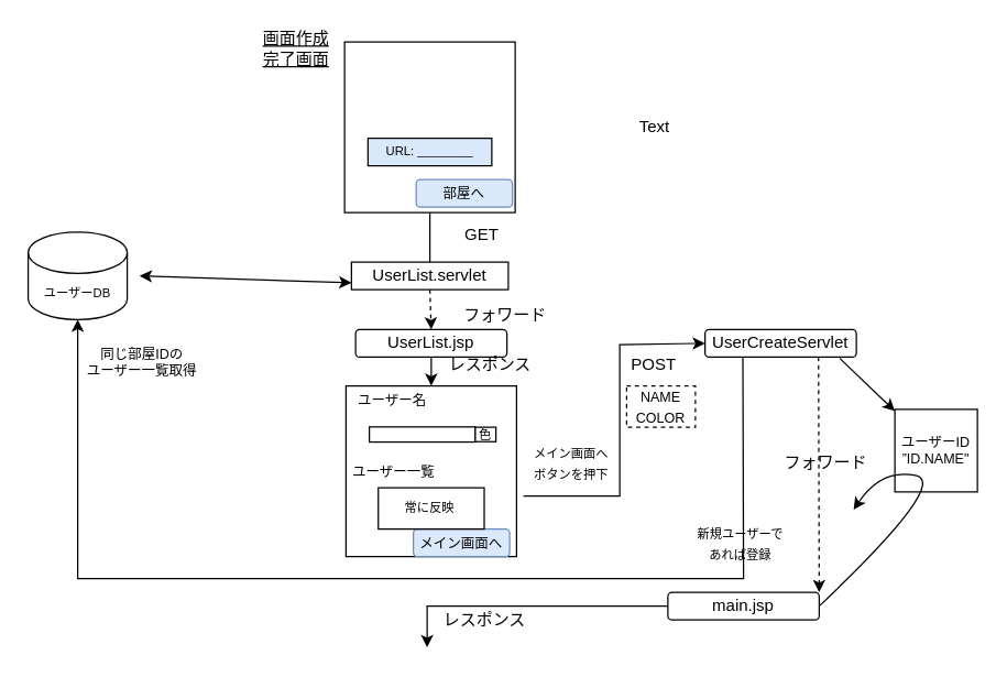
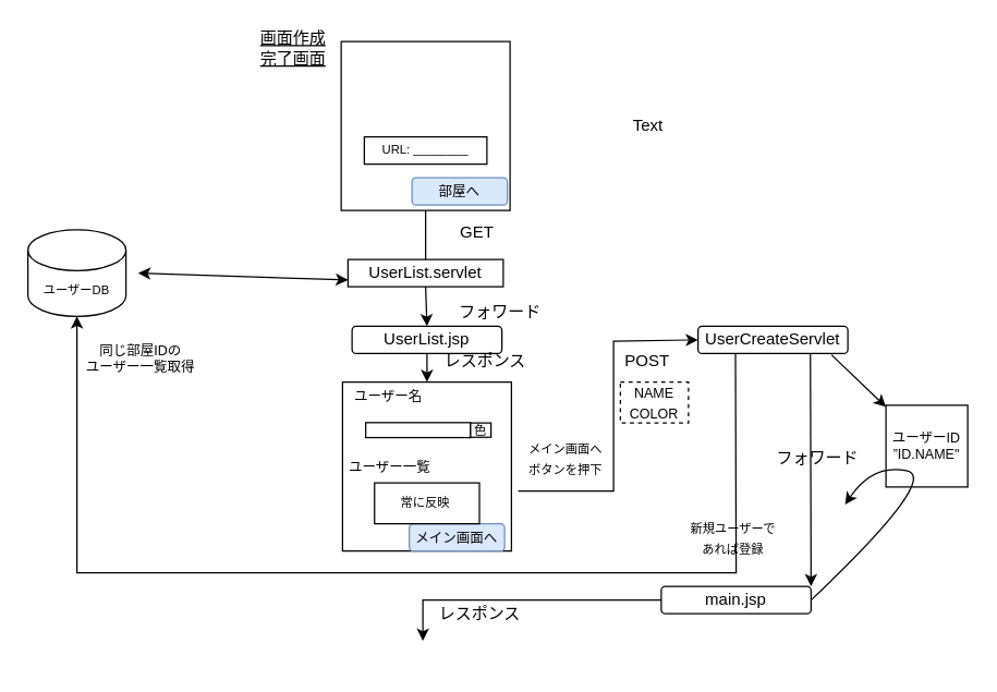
- <mxCell id="4" value="URL: ________" style="rounded=0;whiteSpace=wrap;html=1;fontSize=9;fillColor=#dae8fc;" parent="1" vertex="1"><mxGeometry x="267" y="100" width="90" height="20" as="geometry" /></mxCell>
+ <mxCell id="4" value="URL: ________" style="rounded=0;whiteSpace=wrap;html=1;fontSize=9;" parent="1" vertex="1"><mxGeometry x="267" y="100" width="90" height="20" as="geometry" /></mxCell>
- <mxCell id="14" value="" style="endArrow=classic;html=1;rounded=0;exitX=0.5;exitY=1;exitDx=0;exitDy=0;entryX=0.5;entryY=0;entryDx=0;entryDy=0;startArrow=none;dashed=1;" parent="1" source="40" target="13" edge="1"><mxGeometry x="69" y="220" width="50" height="50" as="geometry"><mxPoint x="313" y="200" as="sourcePoint" /><mxPoint x="313" y="210" as="targetPoint" /></mxGeometry></mxCell>
+ <mxCell id="14" value="" style="endArrow=classic;html=1;rounded=0;exitX=0.5;exitY=1;exitDx=0;exitDy=0;entryX=0.5;entryY=0;entryDx=0;entryDy=0;startArrow=none;" parent="1" source="40" target="13" edge="1"><mxGeometry x="69" y="220" width="50" height="50" as="geometry"><mxPoint x="313" y="200" as="sourcePoint" /><mxPoint x="313" y="210" as="targetPoint" /></mxGeometry></mxCell>
- <mxCell id="27" value="" style="endArrow=classic;html=1;rounded=0;fontSize=10;entryX=1;entryY=0;entryDx=0;entryDy=0;exitX=0.75;exitY=1;exitDx=0;exitDy=0;dashed=1;" parent="1" source="15" target="28" edge="1"><mxGeometry x="69" y="220" width="50" height="50" as="geometry"><mxPoint x="540" y="260" as="sourcePoint" /><mxPoint x="540" y="364" as="targetPoint" /></mxGeometry></mxCell>
+ <mxCell id="27" value="" style="endArrow=classic;html=1;rounded=0;fontSize=10;entryX=1;entryY=0;entryDx=0;entryDy=0;exitX=0.75;exitY=1;exitDx=0;exitDy=0;" parent="1" source="15" target="28" edge="1"><mxGeometry x="69" y="220" width="50" height="50" as="geometry"><mxPoint x="540" y="260" as="sourcePoint" /><mxPoint x="540" y="364" as="targetPoint" /></mxGeometry></mxCell>
